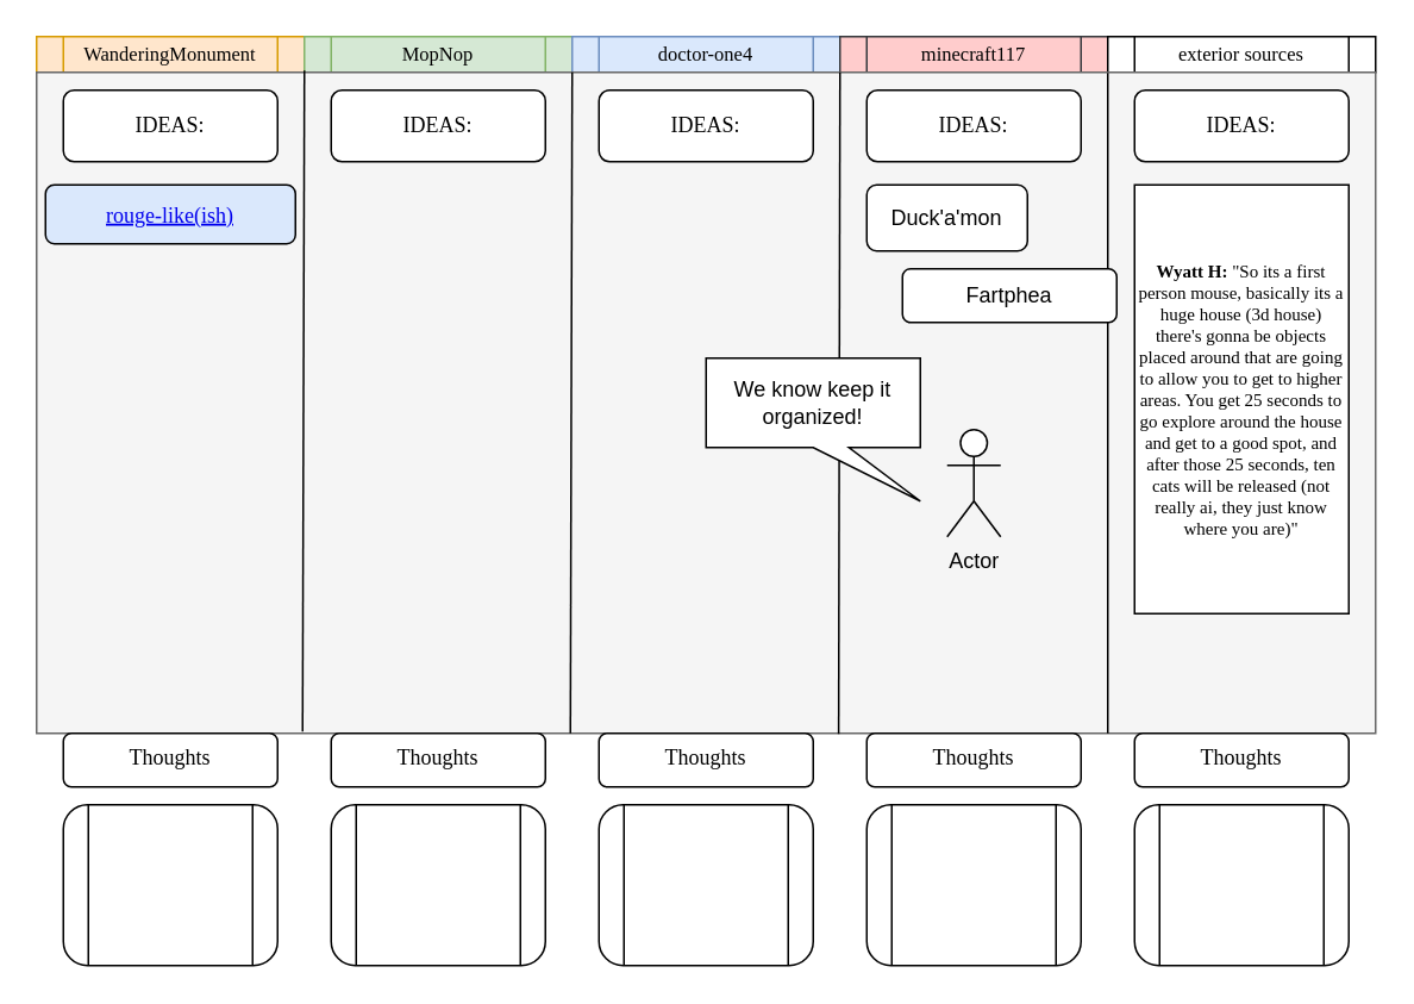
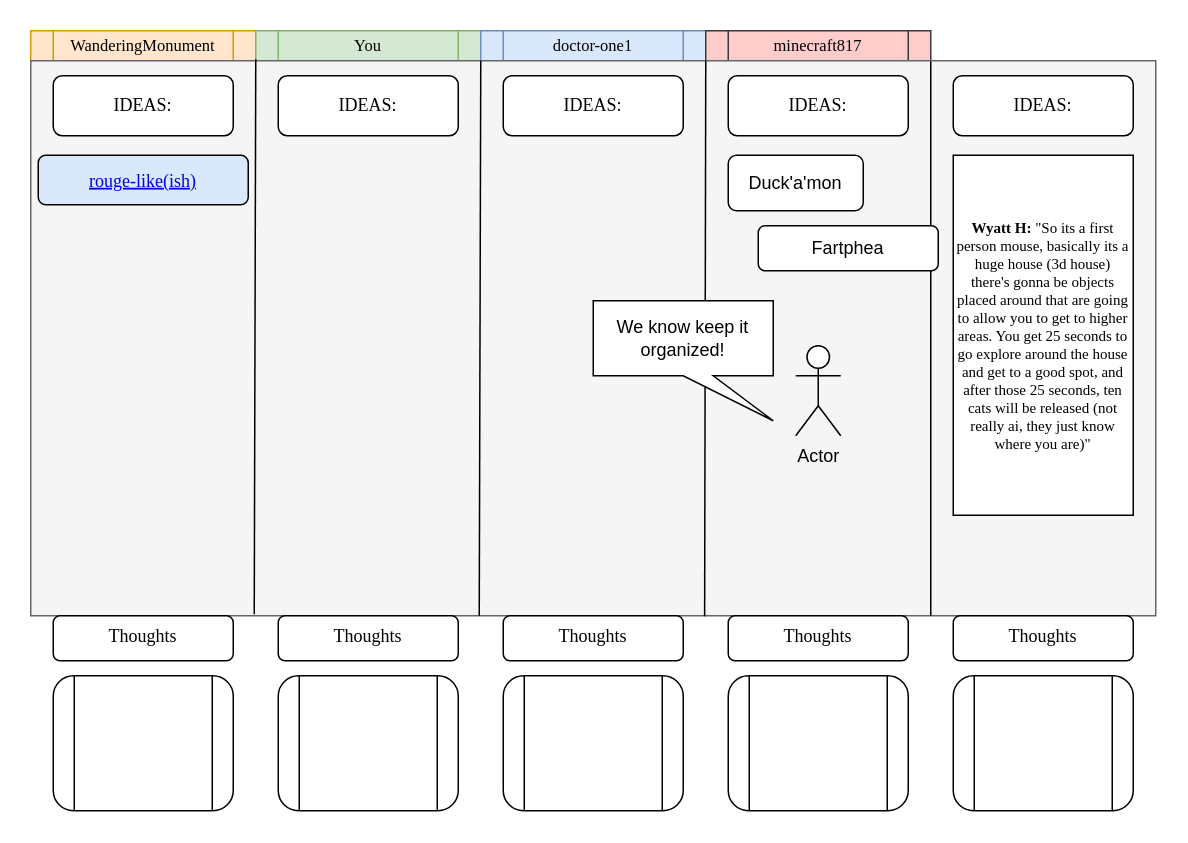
- <mxCell id="3" value="MopNop" style="shape=process;whiteSpace=wrap;html=1;backgroundOutline=1;fontFamily=Verdana;fillColor=#d5e8d4;strokeColor=#82b366;fontSize=11;" parent="1" vertex="1"><mxGeometry x="170" y="20" width="150" height="20" as="geometry" /></mxCell>
+ <mxCell id="3" value="You" style="shape=process;whiteSpace=wrap;html=1;backgroundOutline=1;fontFamily=Verdana;fillColor=#d5e8d4;strokeColor=#82b366;fontSize=11;" parent="1" vertex="1"><mxGeometry x="170" y="20" width="150" height="20" as="geometry" /></mxCell>
- <mxCell id="4" value="doctor-one4" style="shape=process;whiteSpace=wrap;html=1;backgroundOutline=1;fontFamily=Verdana;fillColor=#dae8fc;strokeColor=#6c8ebf;fontSize=11;" parent="1" vertex="1"><mxGeometry x="320" y="20" width="150" height="20" as="geometry" /></mxCell>
+ <mxCell id="4" value="doctor-one1" style="shape=process;whiteSpace=wrap;html=1;backgroundOutline=1;fontFamily=Verdana;fillColor=#dae8fc;strokeColor=#6c8ebf;fontSize=11;" parent="1" vertex="1"><mxGeometry x="320" y="20" width="150" height="20" as="geometry" /></mxCell>
- <mxCell id="5" value="minecraft117" style="shape=process;whiteSpace=wrap;html=1;backgroundOutline=1;fontFamily=Verdana;fillColor=#ffcccc;strokeColor=#36393d;fontSize=11;" parent="1" vertex="1"><mxGeometry x="470" y="20" width="150" height="20" as="geometry" /></mxCell>
+ <mxCell id="5" value="minecraft817" style="shape=process;whiteSpace=wrap;html=1;backgroundOutline=1;fontFamily=Verdana;fillColor=#ffcccc;strokeColor=#36393d;fontSize=11;" parent="1" vertex="1"><mxGeometry x="470" y="20" width="150" height="20" as="geometry" /></mxCell>
- <mxCell id="6" value="exterior sources" style="shape=process;whiteSpace=wrap;html=1;backgroundOutline=1;fontFamily=Verdana;fontSize=11;" parent="1" vertex="1"><mxGeometry x="620" y="20" width="150" height="20" as="geometry" /></mxCell>
- <mxCell id="32" value="Actor" style="shape=umlActor;verticalLabelPosition=bottom;verticalAlign=top;html=1;outlineConnect=0;" vertex="1" parent="1"><mxGeometry x="530" y="240" width="30" height="60" as="geometry" /></mxCell>
+ <mxCell id="32" value="Actor" style="shape=umlActor;verticalLabelPosition=bottom;verticalAlign=top;html=1;outlineConnect=0;" vertex="1" parent="1"><mxGeometry x="530" y="230" width="30" height="60" as="geometry" /></mxCell>
